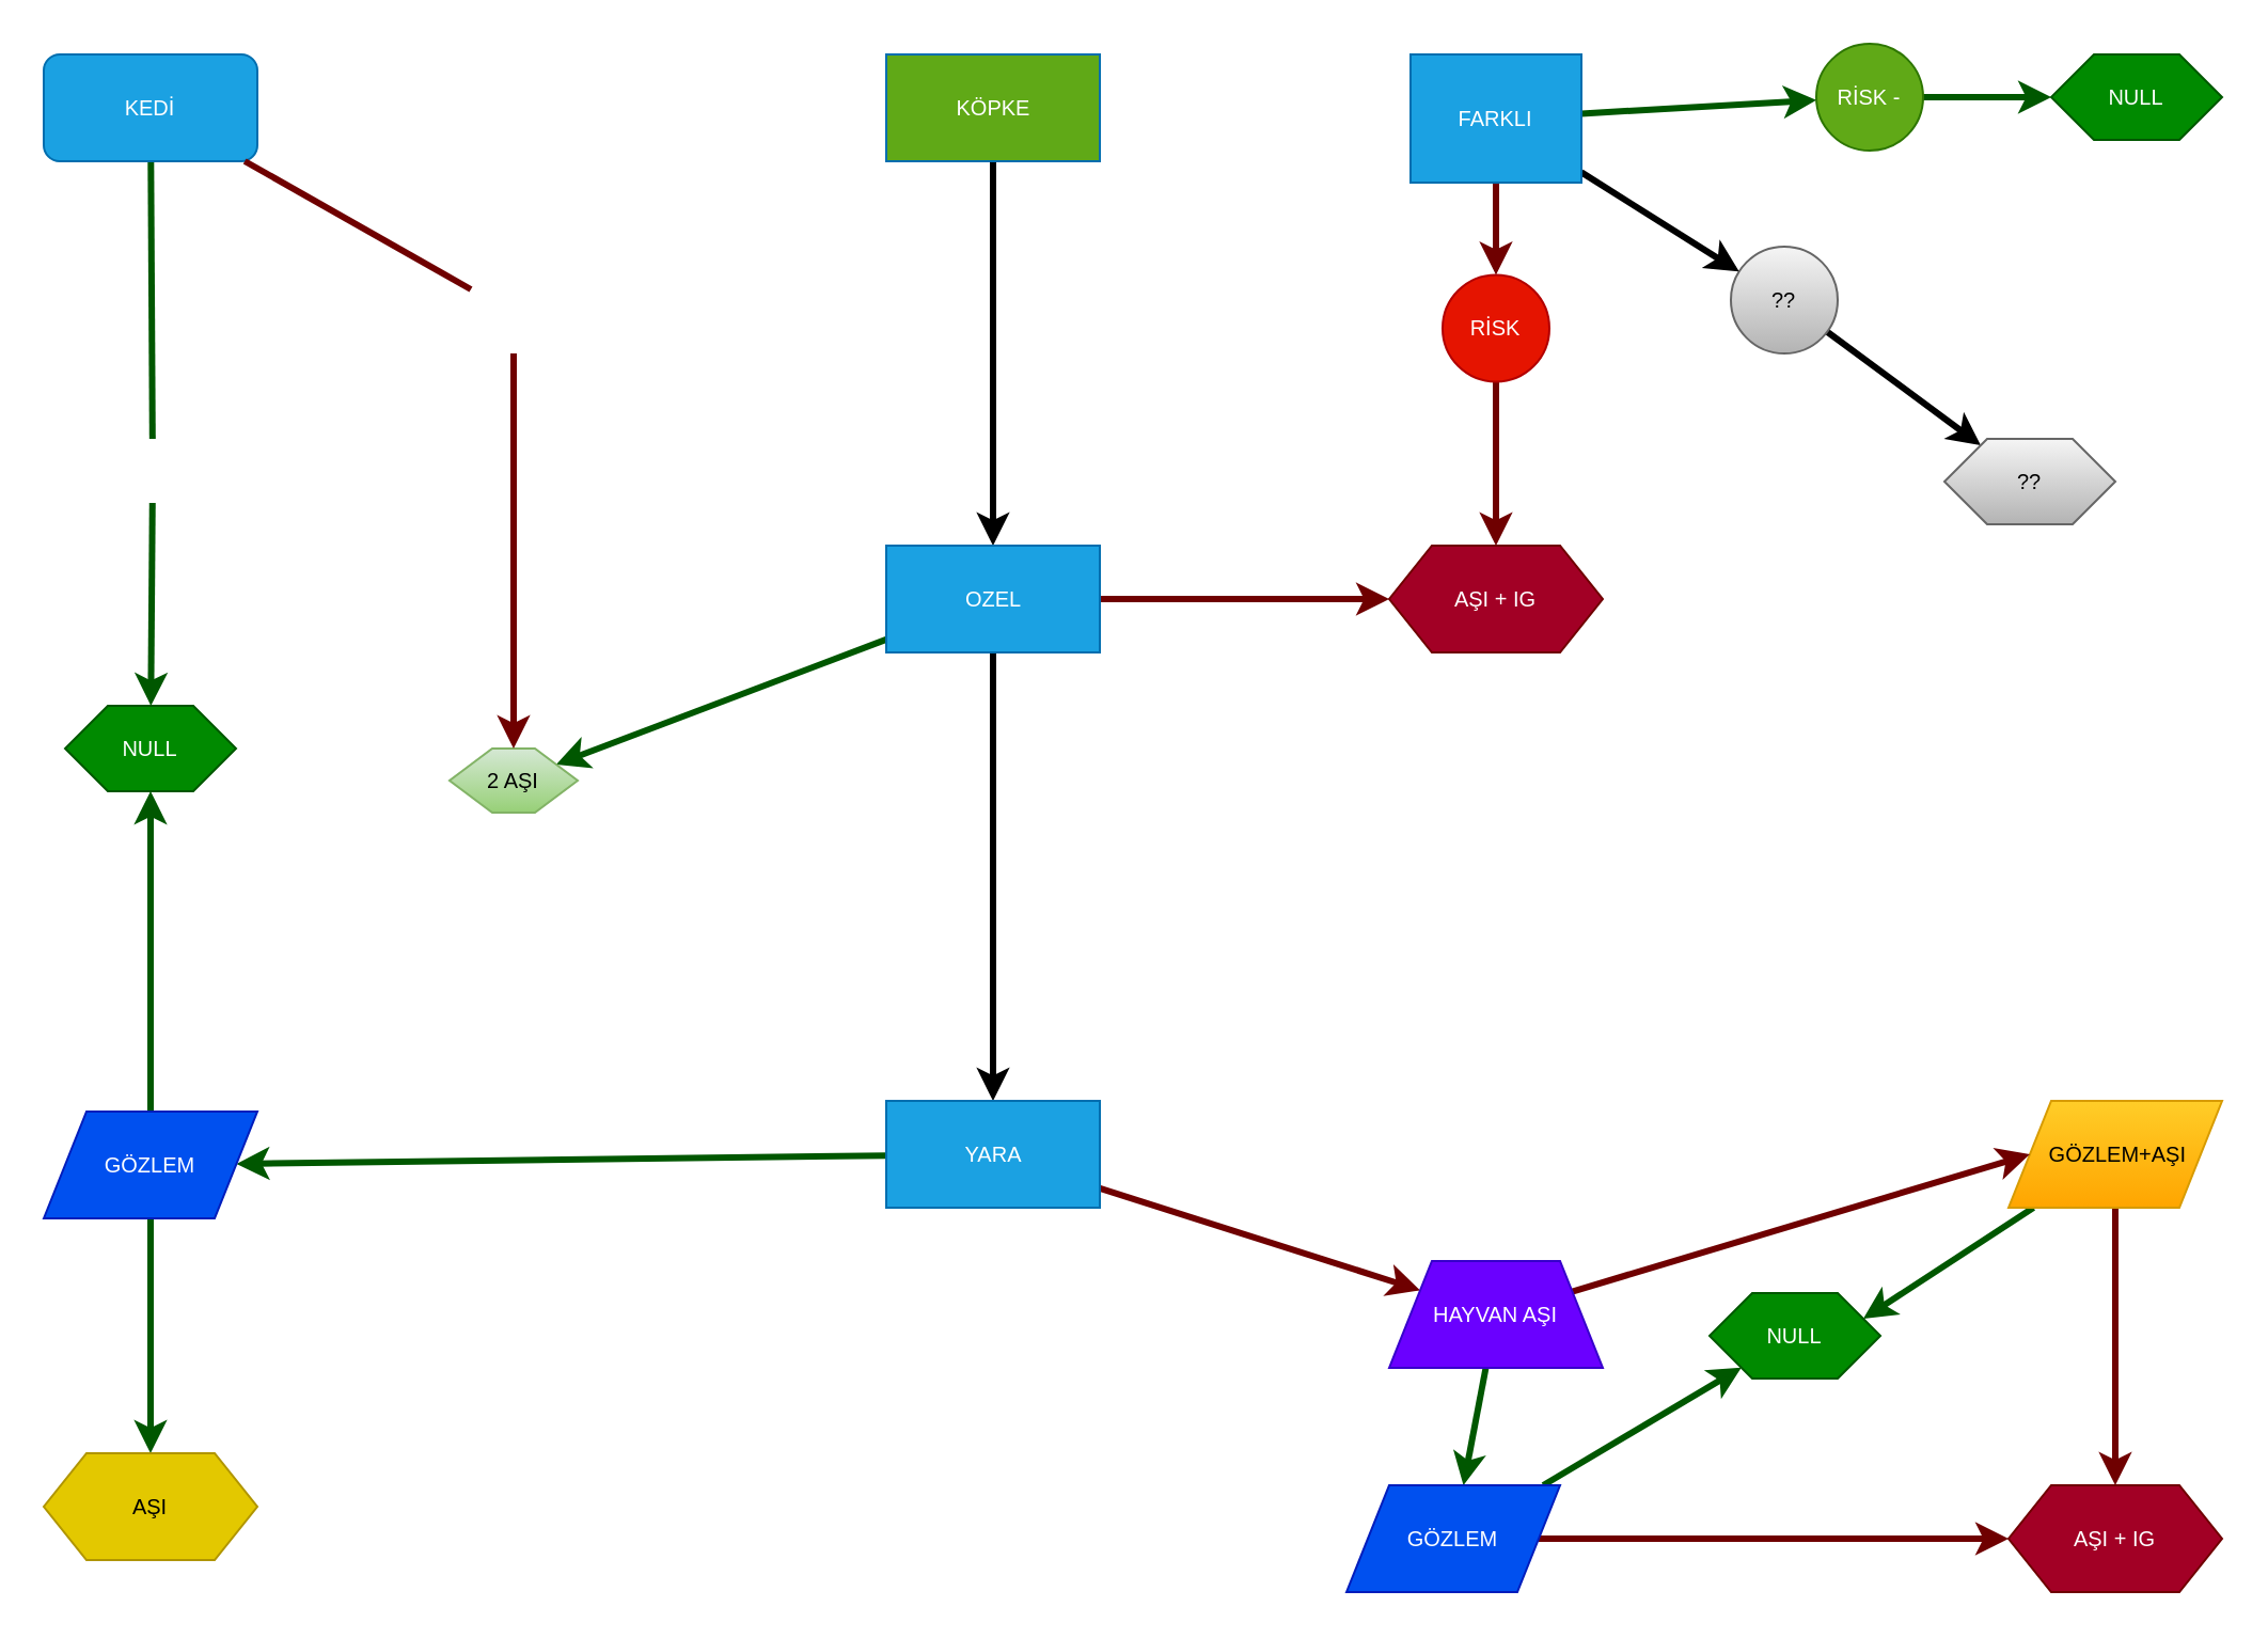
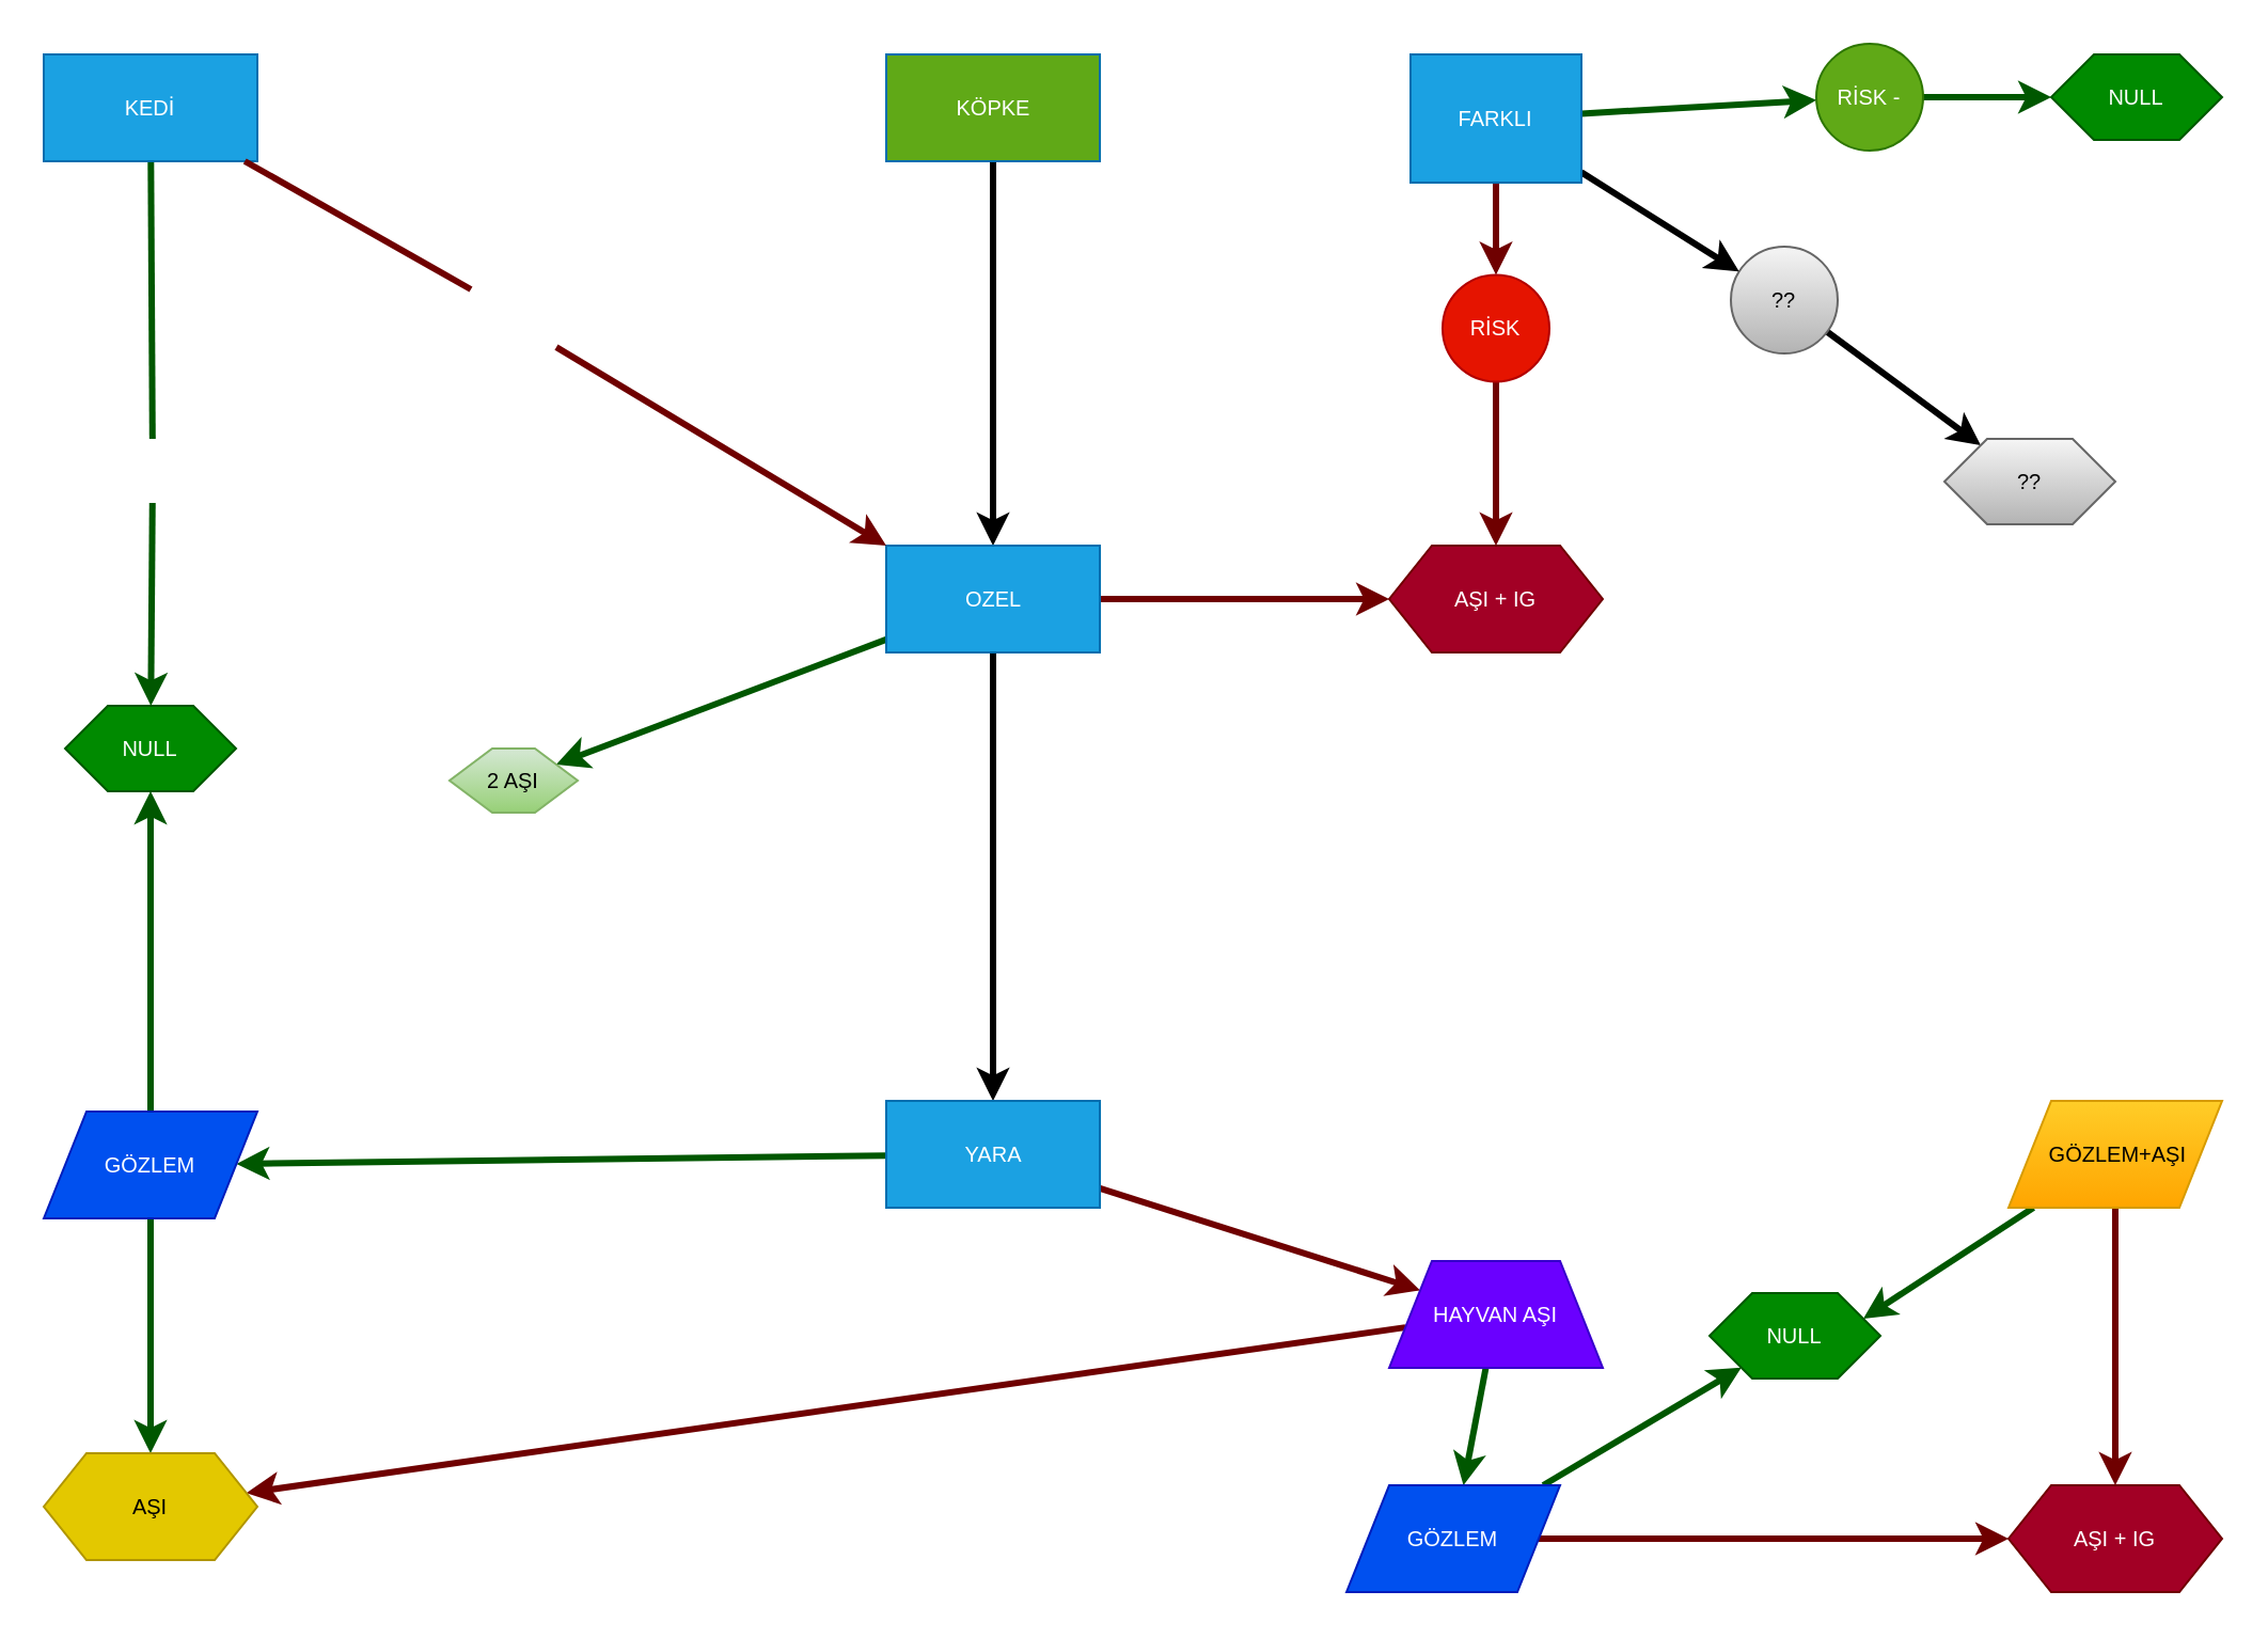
- <mxCell id="45" value="&lt;font style=&quot;font-size: 10px;&quot;&gt;KEDİ&lt;/font&gt;" style="whiteSpace=wrap;html=1;fillColor=#1ba1e2;fontColor=#ffffff;strokeColor=#006EAF;aspect=fixed;fontSize=10;rounded=1;" vertex="1" parent="1"><mxGeometry x="20" y="25" width="100" height="50" as="geometry" /></mxCell>
+ <mxCell id="45" value="&lt;font style=&quot;font-size: 10px;&quot;&gt;KEDİ&lt;/font&gt;" style="whiteSpace=wrap;html=1;fillColor=#1ba1e2;fontColor=#ffffff;strokeColor=#006EAF;aspect=fixed;fontSize=10;" vertex="1" parent="1"><mxGeometry x="20" y="25" width="100" height="50" as="geometry" /></mxCell>
- <mxCell id="34" style="edgeStyle=none;html=1;fontSize=10;fontColor=#1A1A1A;fillColor=#a20025;strokeColor=#6F0000;strokeWidth=3;startArrow=none;" edge="1" parent="1" source="47" target="28"><mxGeometry relative="1" as="geometry"><mxPoint x="110" y="157.772" as="sourcePoint" /></mxGeometry></mxCell>
+ <mxCell id="34" style="edgeStyle=none;html=1;entryX=0;entryY=0;entryDx=0;entryDy=0;fontSize=10;fontColor=#1A1A1A;fillColor=#a20025;strokeColor=#6F0000;strokeWidth=3;startArrow=none;" edge="1" parent="1" source="47" target="7"><mxGeometry relative="1" as="geometry"><mxPoint x="110" y="157.772" as="sourcePoint" /></mxGeometry></mxCell>
- <mxCell id="17" style="edgeStyle=none;html=1;entryX=0;entryY=0.5;entryDx=0;entryDy=0;fontSize=12;fontColor=#1A1A1A;fillColor=#a20025;strokeColor=#6F0000;strokeWidth=3;" edge="1" parent="1" source="19" target="13"><mxGeometry relative="1" as="geometry" /></mxCell>
+ <mxCell id="17" style="edgeStyle=none;html=1;fontSize=12;fontColor=#1A1A1A;fillColor=#a20025;strokeColor=#6F0000;strokeWidth=3;" edge="1" parent="1" source="19" target="21"><mxGeometry relative="1" as="geometry" /></mxCell>
